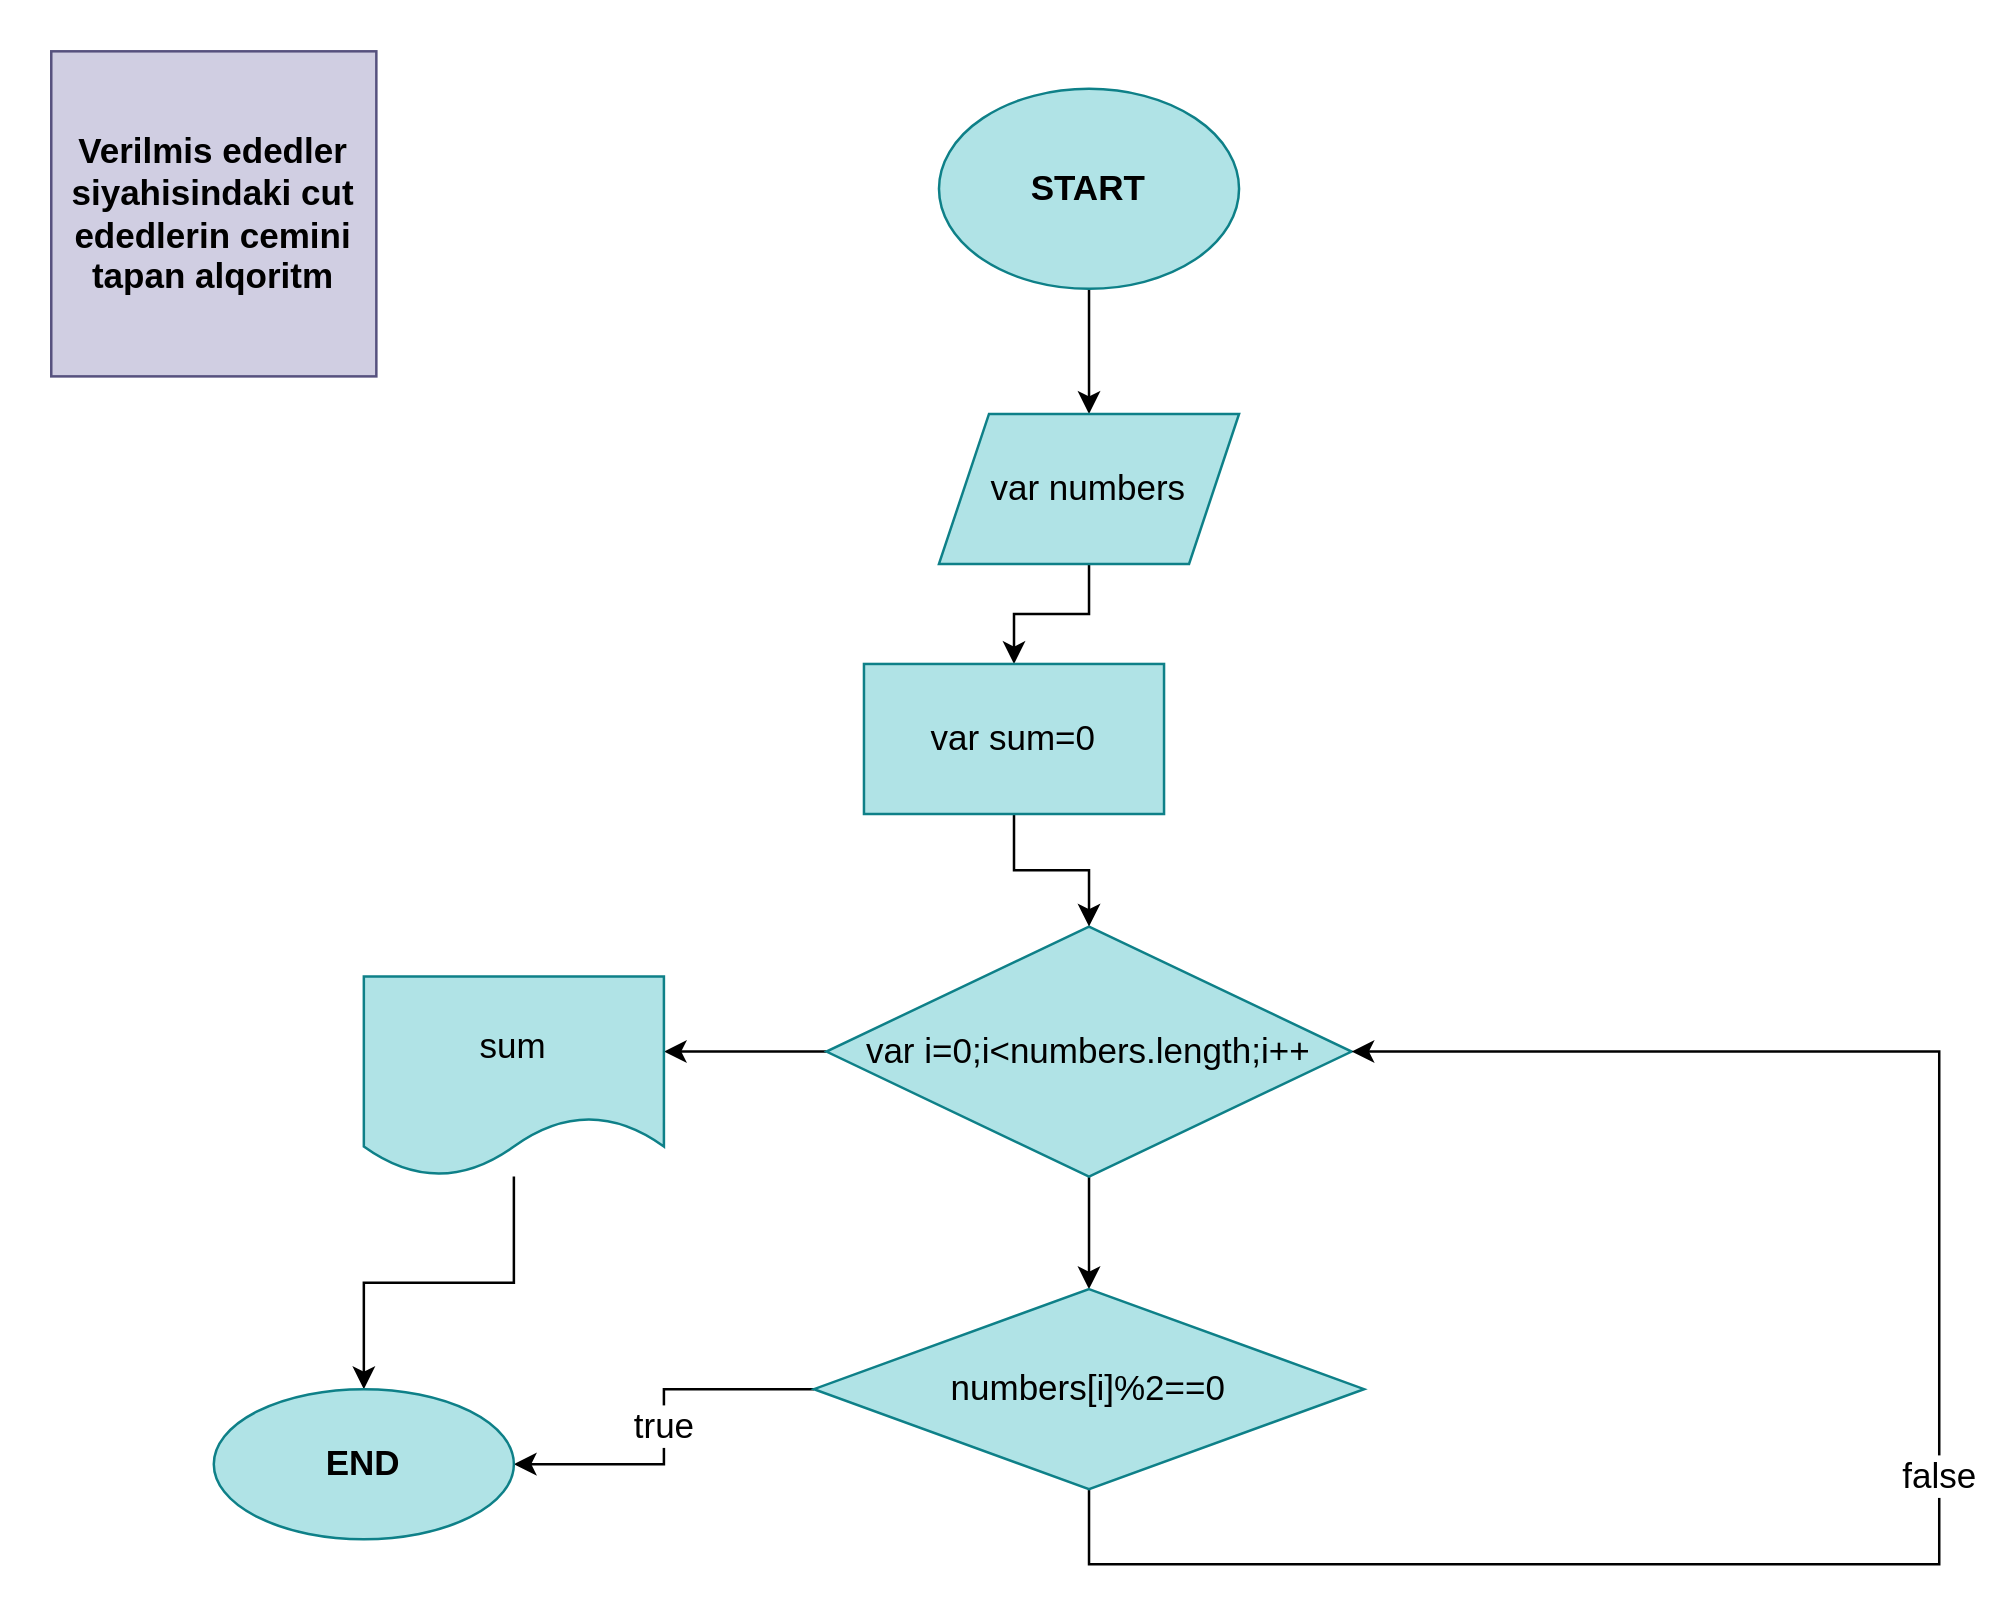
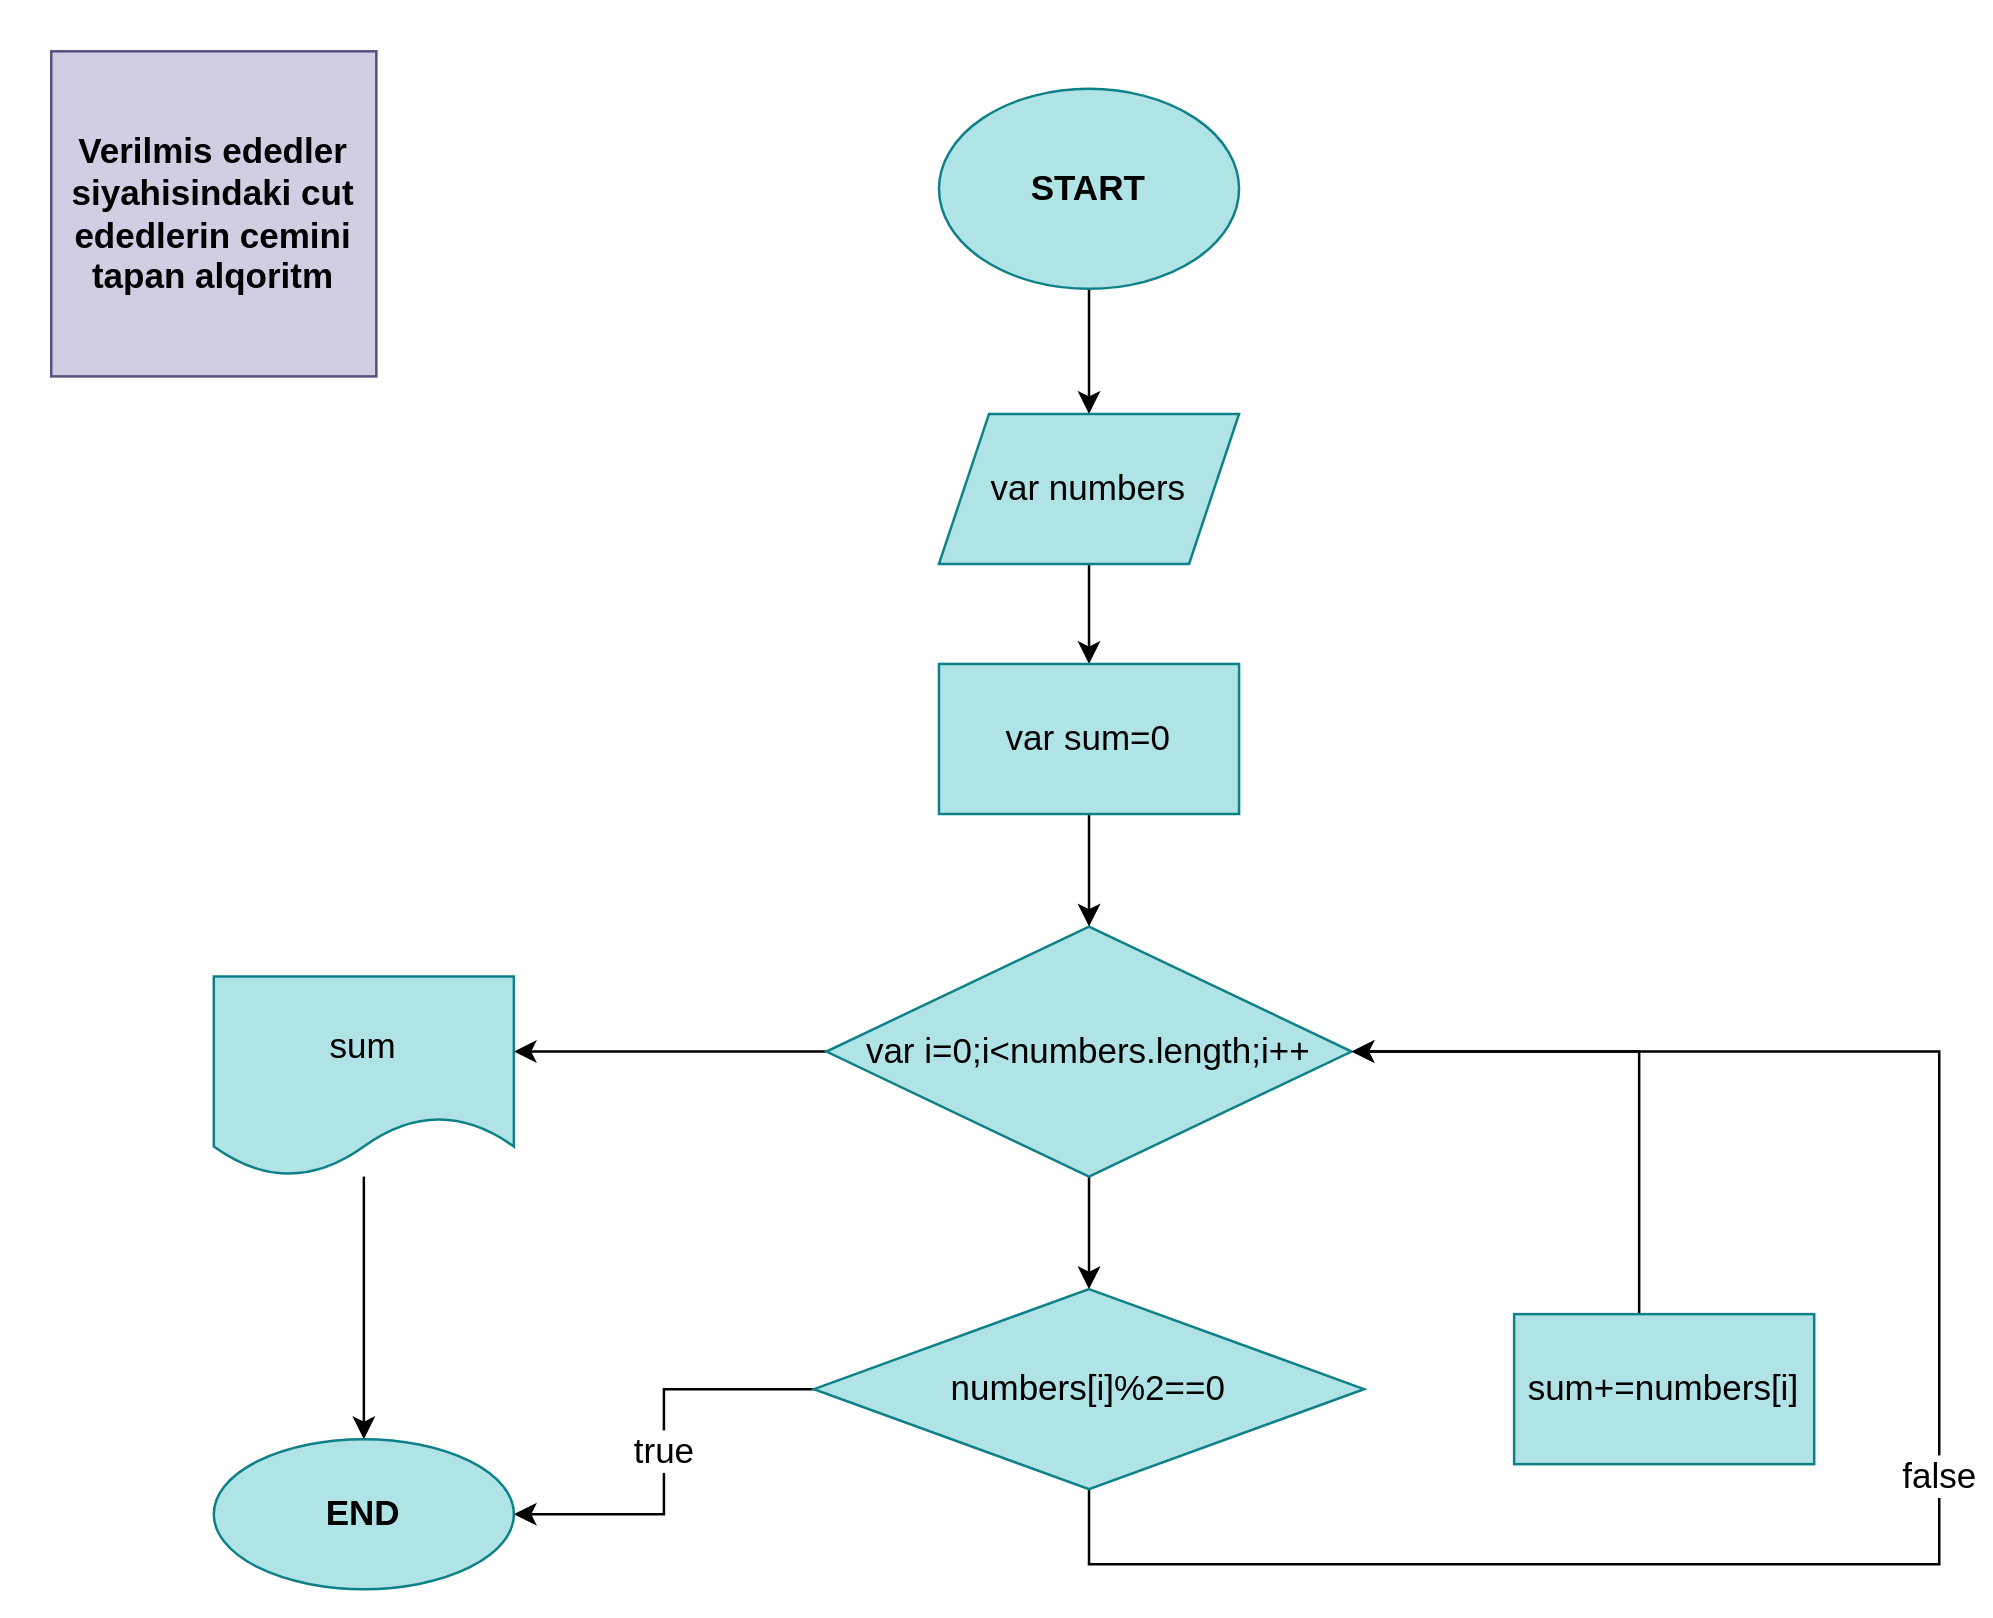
- <mxCell id="19" value="var sum=0" style="whiteSpace=wrap;html=1;fontSize=14;fillColor=#b0e3e6;strokeColor=#0e8088;" vertex="1" parent="1"><mxGeometry x="345" y="265" width="120" height="60" as="geometry" /></mxCell>
+ <mxCell id="19" value="var sum=0" style="whiteSpace=wrap;html=1;fontSize=14;fillColor=#b0e3e6;strokeColor=#0e8088;" vertex="1" parent="1"><mxGeometry x="375" y="265" width="120" height="60" as="geometry" /></mxCell>
- <mxCell id="16" value="sum" style="shape=document;whiteSpace=wrap;html=1;boundedLbl=1;fontSize=14;fillColor=#b0e3e6;strokeColor=#0e8088;" vertex="1" parent="1"><mxGeometry x="145" y="390" width="120" height="80" as="geometry" /></mxCell>
+ <mxCell id="16" value="sum" style="shape=document;whiteSpace=wrap;html=1;boundedLbl=1;fontSize=14;fillColor=#b0e3e6;strokeColor=#0e8088;" vertex="1" parent="1"><mxGeometry x="85" y="390" width="120" height="80" as="geometry" /></mxCell>
+ <mxCell id="13" style="edgeStyle=orthogonalEdgeStyle;rounded=0;orthogonalLoop=1;jettySize=auto;html=1;entryX=1;entryY=0.5;entryDx=0;entryDy=0;fontSize=14;" edge="1" parent="1" source="14" target="9"><mxGeometry relative="1" as="geometry"><Array as="points"><mxPoint x="655" y="420" /></Array></mxGeometry></mxCell>
+ <mxCell id="14" value="sum+=numbers[i]" style="whiteSpace=wrap;html=1;fontSize=14;fillColor=#b0e3e6;strokeColor=#0e8088;" vertex="1" parent="1"><mxGeometry x="605" y="525" width="120" height="60" as="geometry" /></mxCell>
- <mxCell id="17" value="&lt;b&gt;END&lt;/b&gt;" style="ellipse;whiteSpace=wrap;html=1;fontSize=14;fillColor=#b0e3e6;strokeColor=#0e8088;" vertex="1" parent="1"><mxGeometry x="85" y="555" width="120" height="60" as="geometry" /></mxCell>
+ <mxCell id="17" value="&lt;b&gt;END&lt;/b&gt;" style="ellipse;whiteSpace=wrap;html=1;fontSize=14;fillColor=#b0e3e6;strokeColor=#0e8088;" vertex="1" parent="1"><mxGeometry x="85" y="575" width="120" height="60" as="geometry" /></mxCell>
